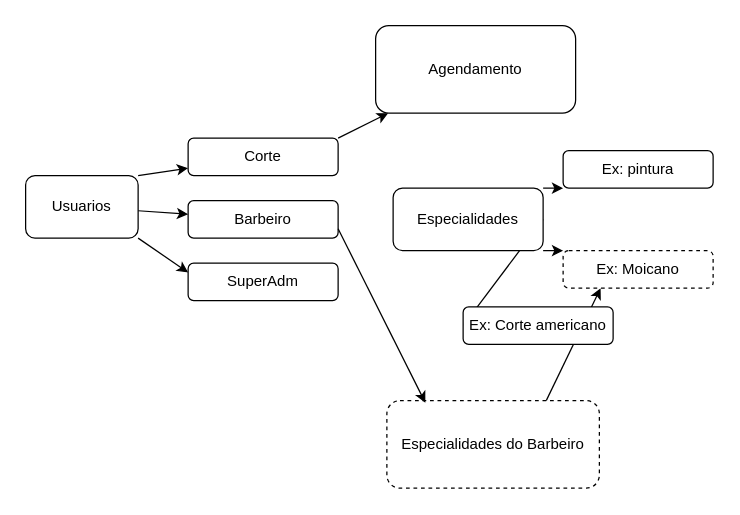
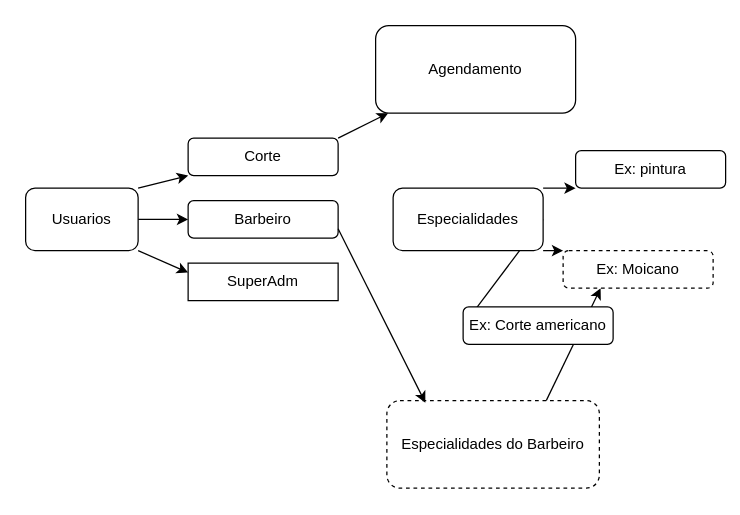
- <mxCell id="21" value="Ex: pintura" style="rounded=1;whiteSpace=wrap;html=1;" vertex="1" parent="1"><mxGeometry x="450" y="120" width="120" height="30" as="geometry" /></mxCell>
+ <mxCell id="21" value="Ex: pintura" style="rounded=1;whiteSpace=wrap;html=1;" vertex="1" parent="1"><mxGeometry x="460" y="120" width="120" height="30" as="geometry" /></mxCell>
- <mxCell id="5" value="Usuarios" style="rounded=1;whiteSpace=wrap;html=1;" vertex="1" parent="1"><mxGeometry x="20" y="140" width="90" height="50" as="geometry" /></mxCell>
+ <mxCell id="5" value="Usuarios" style="rounded=1;whiteSpace=wrap;html=1;" vertex="1" parent="1"><mxGeometry x="20" y="150" width="90" height="50" as="geometry" /></mxCell>
- <mxCell id="18" value="SuperAdm" style="rounded=1;whiteSpace=wrap;html=1;" vertex="1" parent="1"><mxGeometry x="150" y="210" width="120" height="30" as="geometry" /></mxCell>
+ <mxCell id="18" value="SuperAdm" style="whiteSpace=wrap;html=1;rounded=0;" vertex="1" parent="1"><mxGeometry x="150" y="210" width="120" height="30" as="geometry" /></mxCell>
